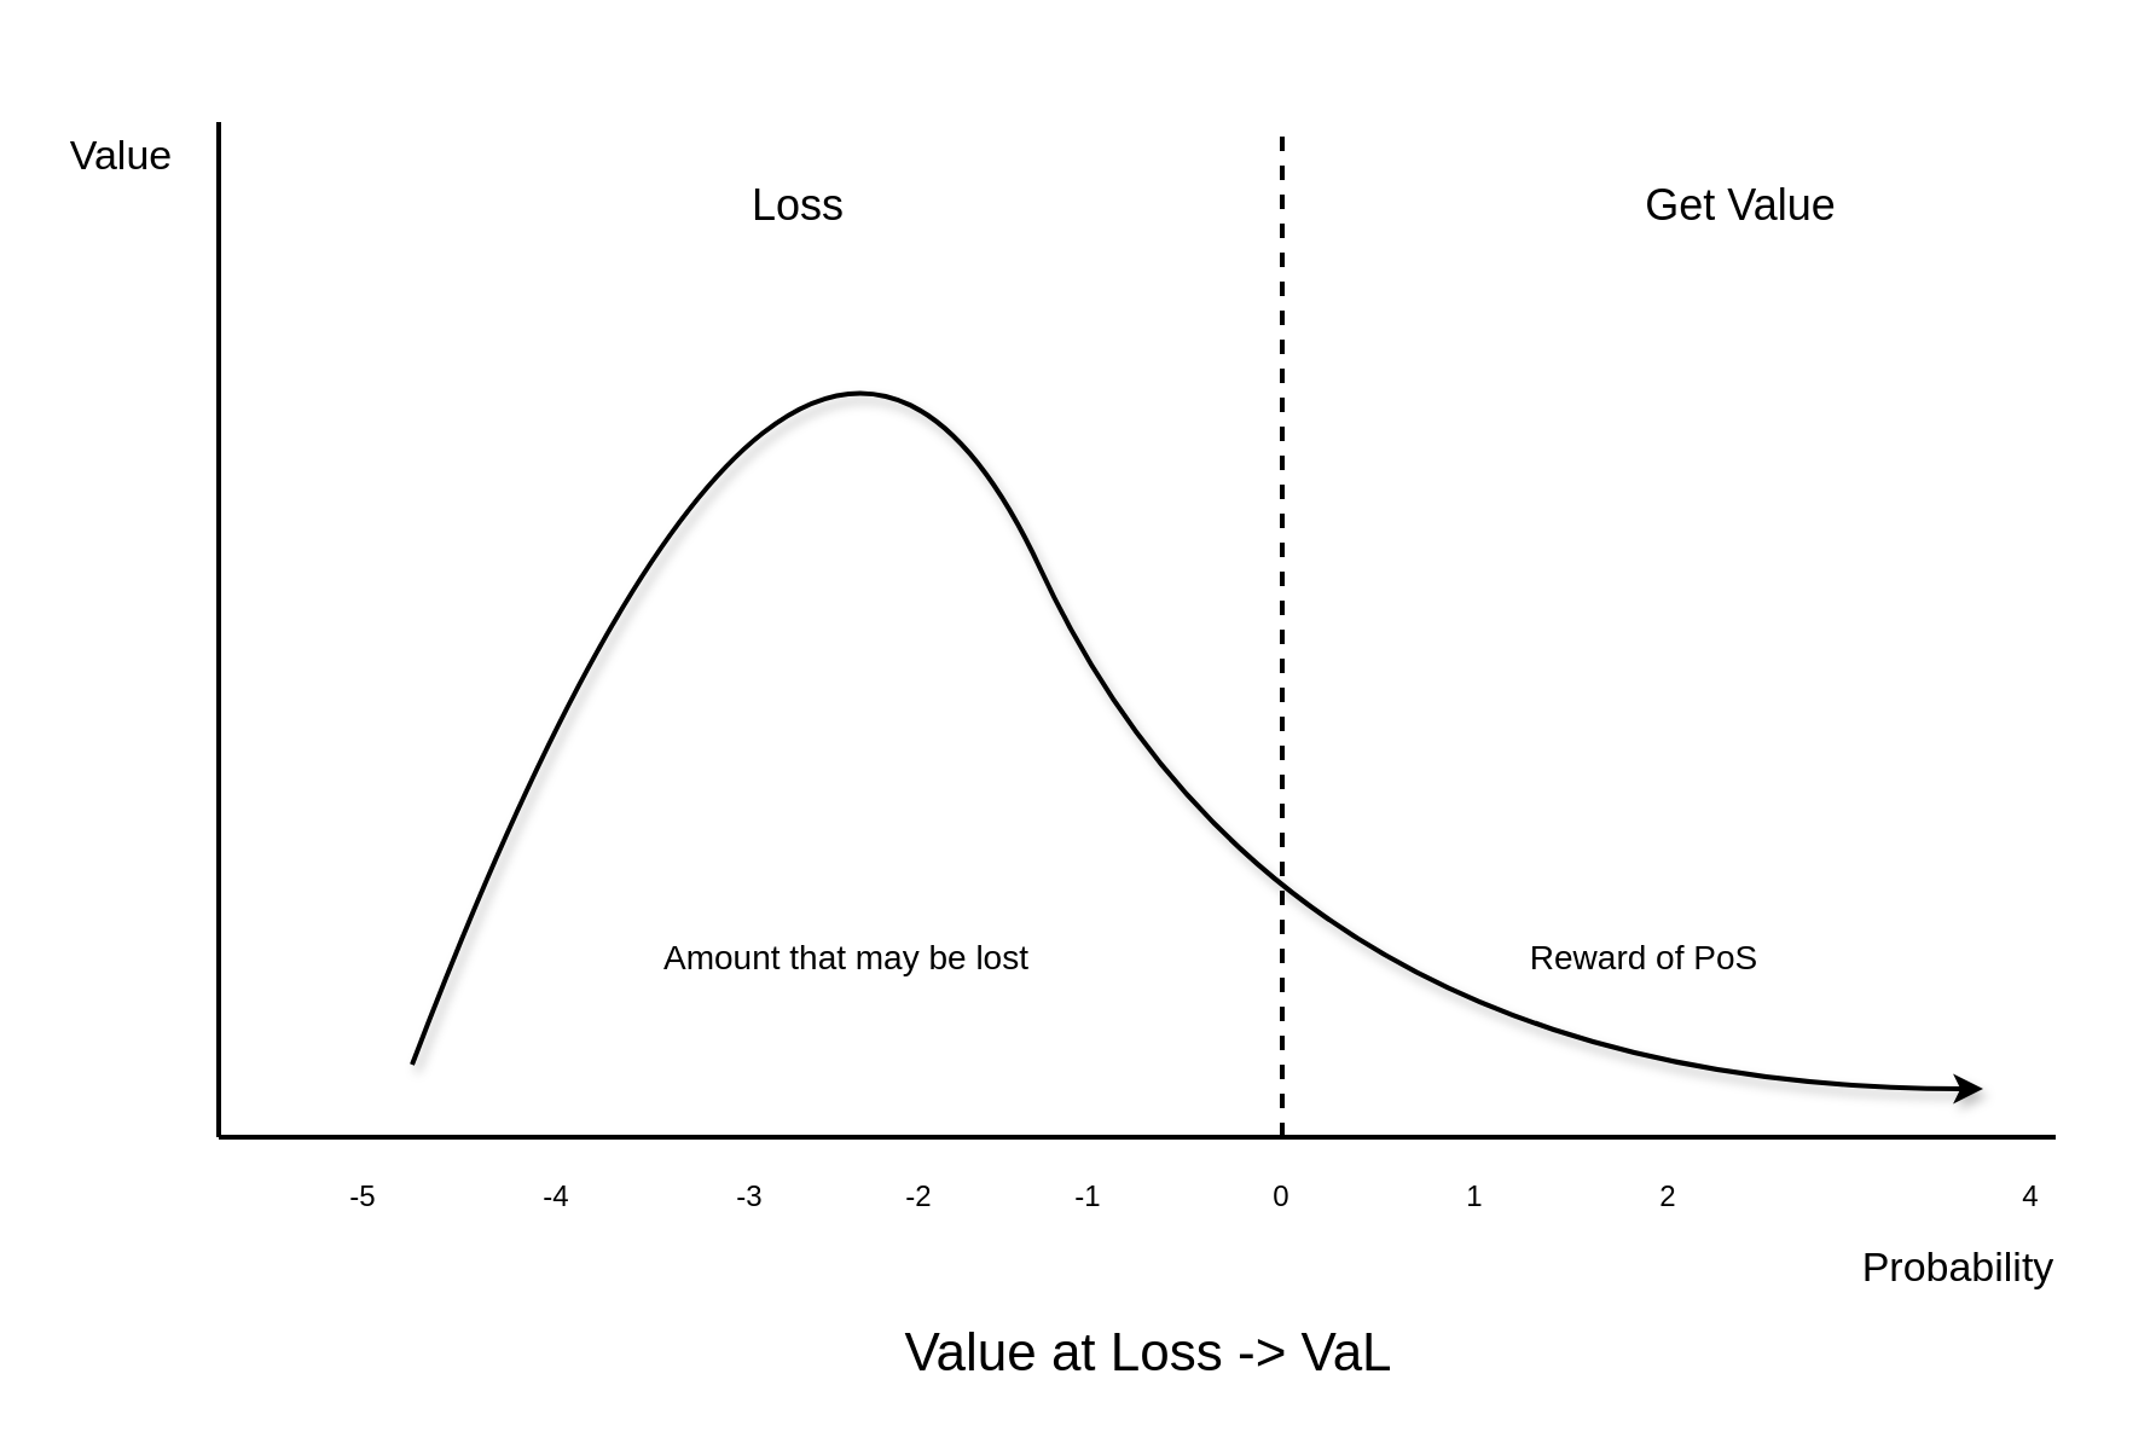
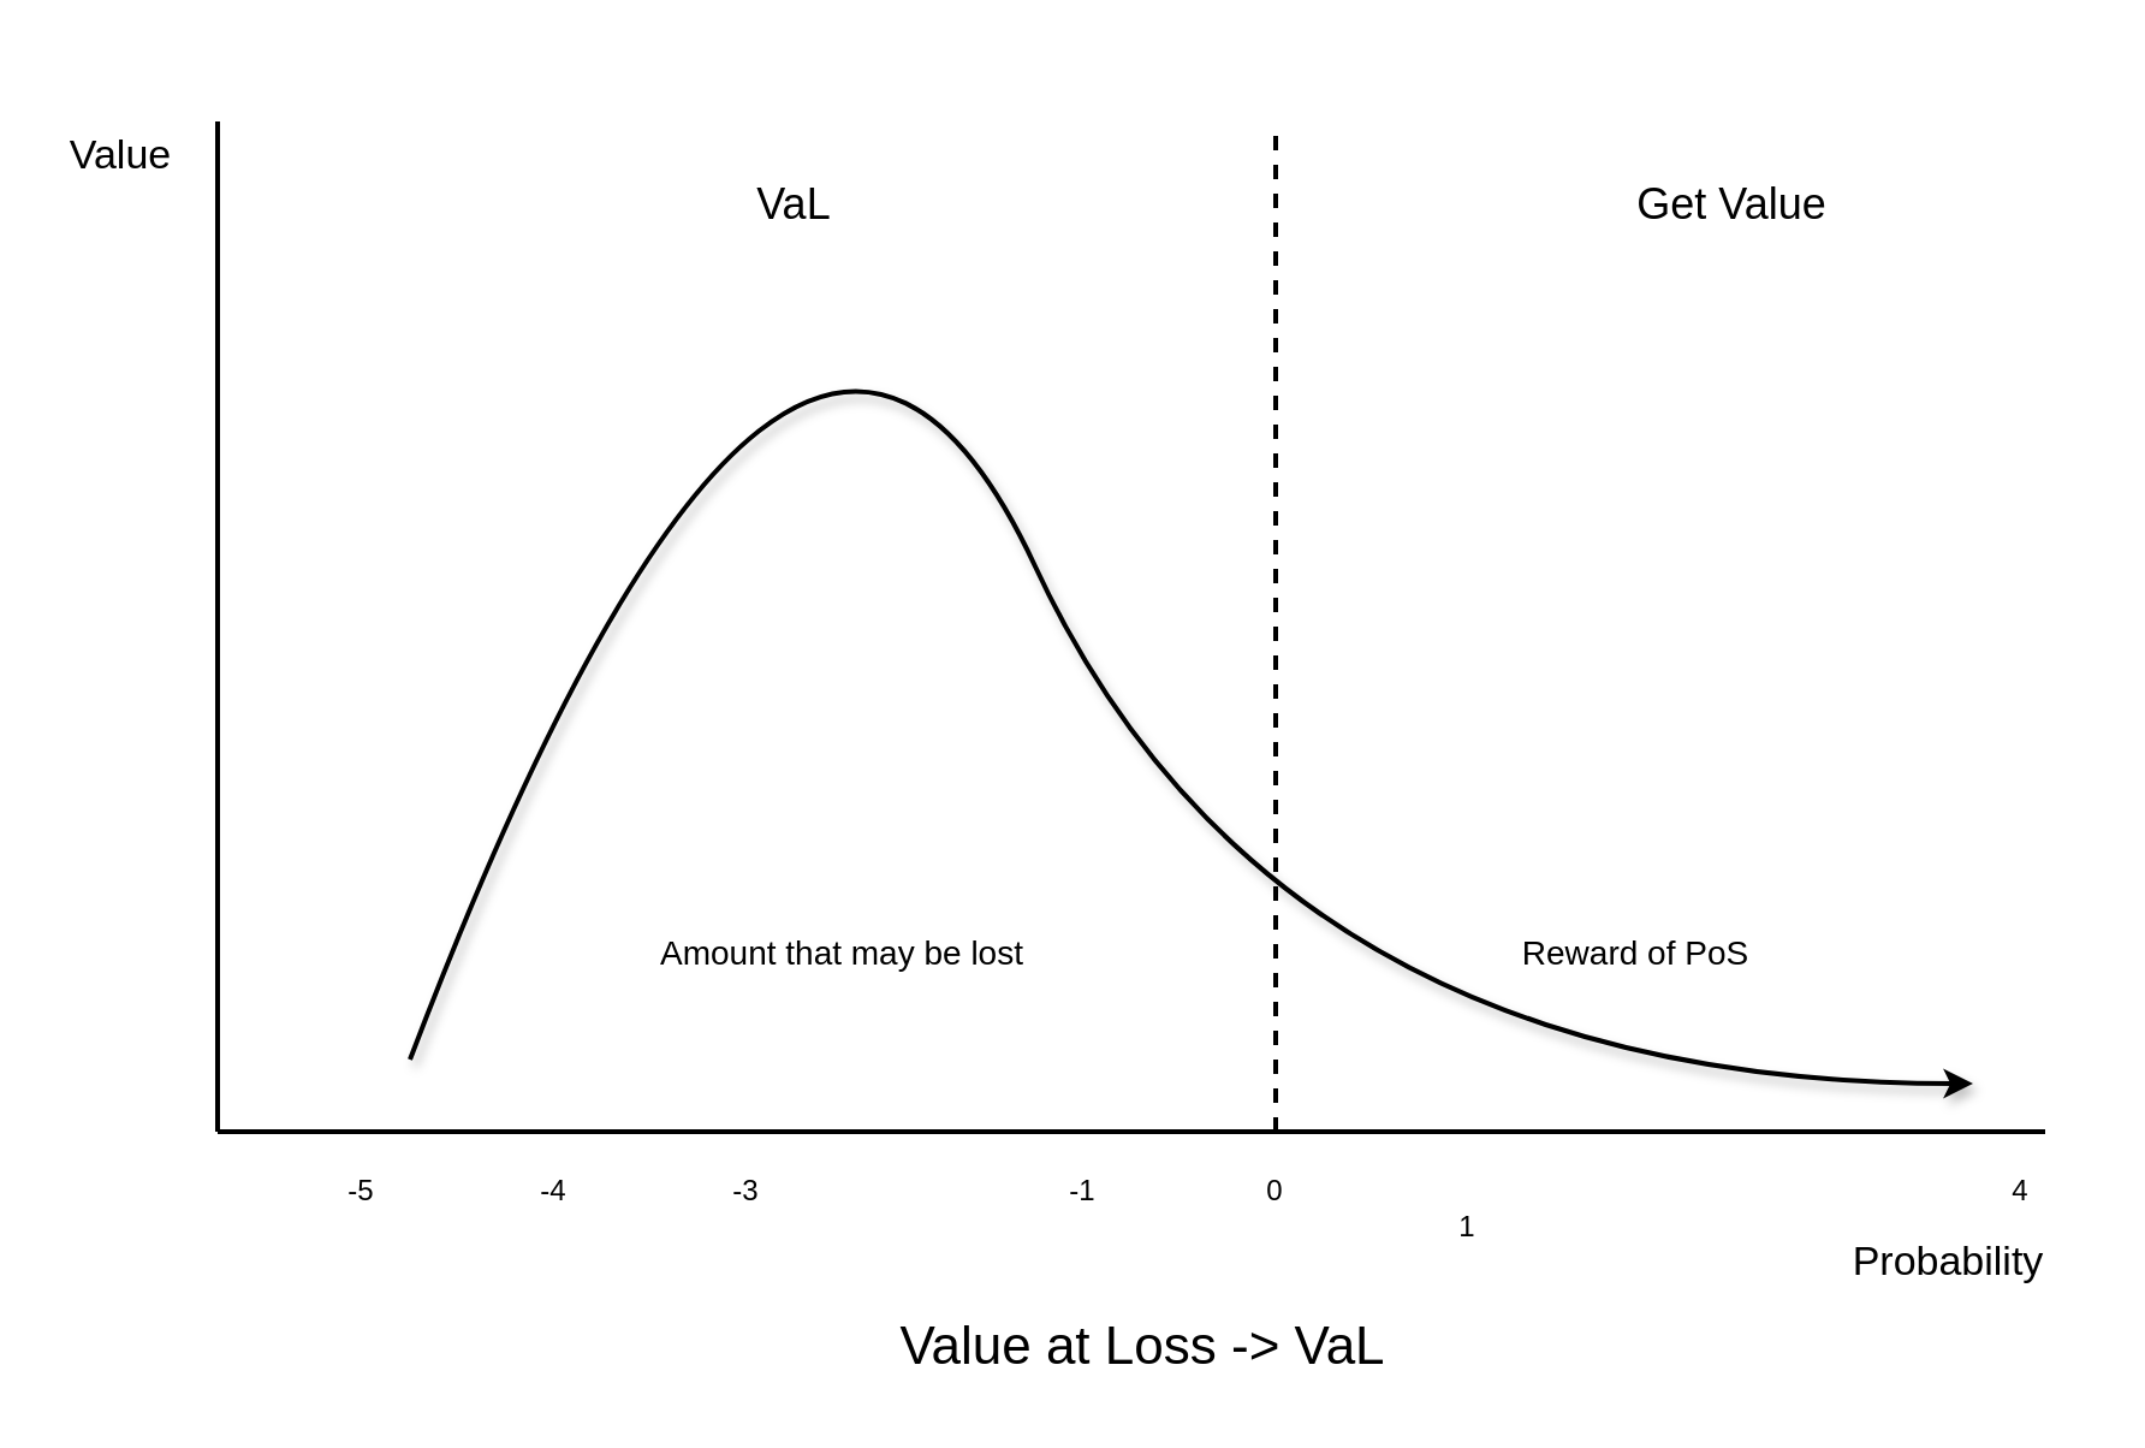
- <mxCell id="14" value="&lt;font style=&quot;font-size: 18px;&quot;&gt;Loss&lt;/font&gt;" style="text;html=1;strokeColor=none;fillColor=none;align=center;verticalAlign=middle;whiteSpace=wrap;rounded=0;" vertex="1" parent="1"><mxGeometry x="300" y="70" width="60" height="30" as="geometry" /></mxCell>
+ <mxCell id="14" value="&lt;font style=&quot;font-size: 18px;&quot;&gt;VaL&lt;/font&gt;" style="text;html=1;strokeColor=none;fillColor=none;align=center;verticalAlign=middle;whiteSpace=wrap;rounded=0;" vertex="1" parent="1"><mxGeometry x="300" y="70" width="60" height="30" as="geometry" /></mxCell>
- <mxCell id="7" value="-2" style="text;html=1;strokeColor=none;fillColor=none;align=center;verticalAlign=middle;whiteSpace=wrap;rounded=0;" vertex="1" parent="1"><mxGeometry x="350" y="480" width="60" height="30" as="geometry" /></mxCell>
- <mxCell id="10" value="1" style="text;html=1;strokeColor=none;fillColor=none;align=center;verticalAlign=middle;whiteSpace=wrap;rounded=0;" vertex="1" parent="1"><mxGeometry x="580" y="480" width="60" height="30" as="geometry" /></mxCell>
+ <mxCell id="10" value="1" style="text;html=1;strokeColor=none;fillColor=none;align=center;verticalAlign=middle;whiteSpace=wrap;rounded=0;" vertex="1" parent="1"><mxGeometry x="580" y="495" width="60" height="30" as="geometry" /></mxCell>
- <mxCell id="11" value="2" style="text;html=1;strokeColor=none;fillColor=none;align=center;verticalAlign=middle;whiteSpace=wrap;rounded=0;" vertex="1" parent="1"><mxGeometry x="660" y="480" width="60" height="30" as="geometry" /></mxCell>
